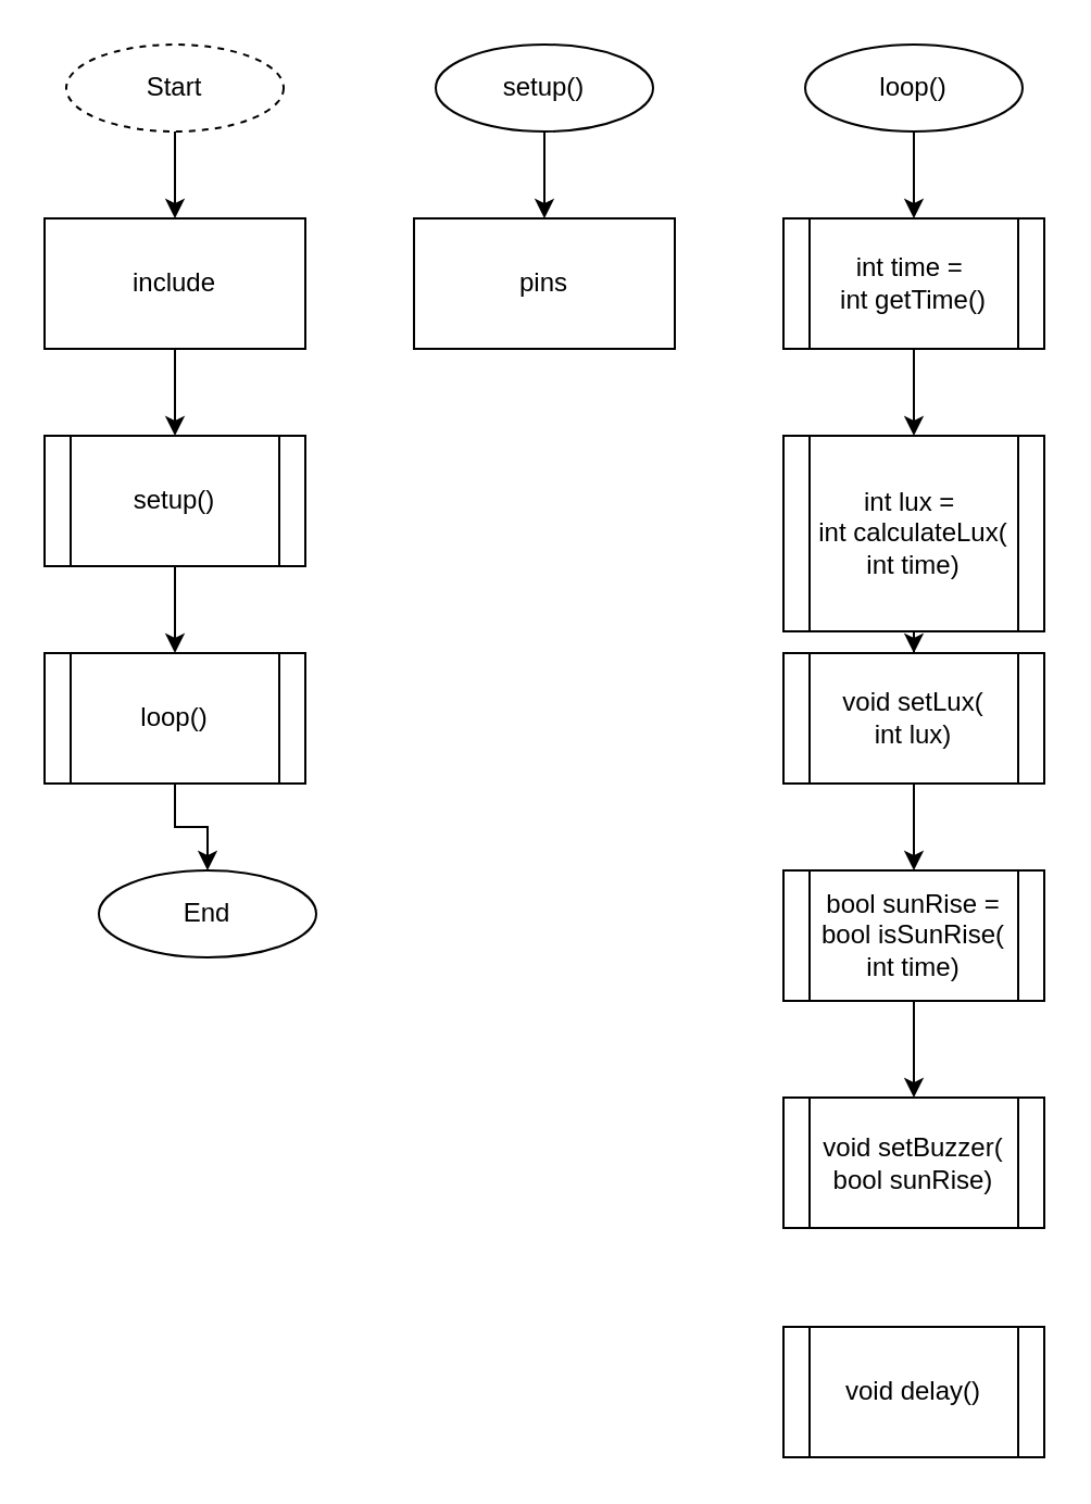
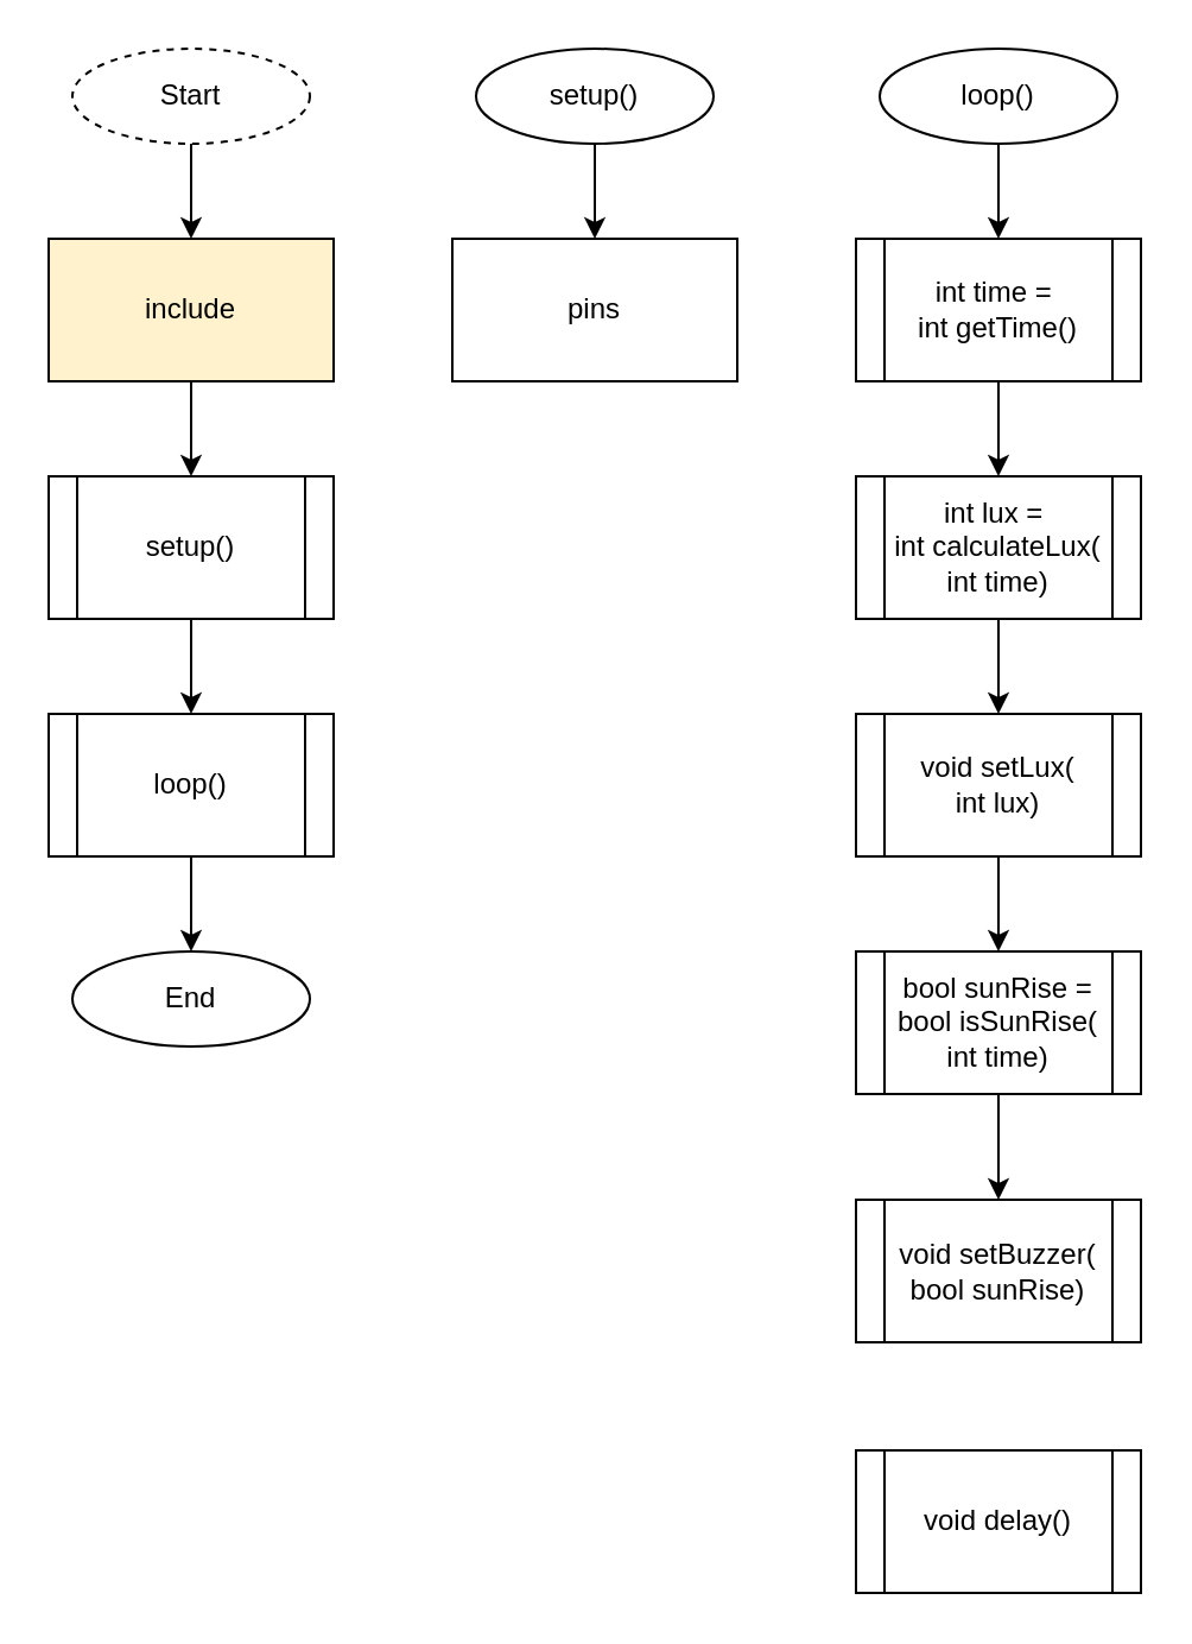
- <mxCell id="24" value="&lt;div&gt;include&lt;/div&gt;" style="rounded=0;whiteSpace=wrap;html=1;" vertex="1" parent="1"><mxGeometry x="20" y="100" width="120" height="60" as="geometry" /></mxCell>
+ <mxCell id="24" value="&lt;div&gt;include&lt;/div&gt;" style="rounded=0;whiteSpace=wrap;html=1;fillColor=#fff2cc;" vertex="1" parent="1"><mxGeometry x="20" y="100" width="120" height="60" as="geometry" /></mxCell>
- <mxCell id="7" value="&lt;div&gt;int lux =&amp;nbsp;&lt;/div&gt;&lt;div&gt;int calculateLux(&lt;/div&gt;&lt;div&gt;int time)&lt;/div&gt;" style="shape=process;whiteSpace=wrap;html=1;backgroundOutline=1;" parent="1" vertex="1"><mxGeometry x="360" y="200" width="120" height="90" as="geometry" /></mxCell>
+ <mxCell id="7" value="&lt;div&gt;int lux =&amp;nbsp;&lt;/div&gt;&lt;div&gt;int calculateLux(&lt;/div&gt;&lt;div&gt;int time)&lt;/div&gt;" style="shape=process;whiteSpace=wrap;html=1;backgroundOutline=1;" parent="1" vertex="1"><mxGeometry x="360" y="200" width="120" height="60" as="geometry" /></mxCell>
- <mxCell id="16" value="End" style="ellipse;whiteSpace=wrap;html=1;" parent="1" vertex="1"><mxGeometry x="45" y="400" width="100" height="40" as="geometry" /></mxCell>
+ <mxCell id="16" value="End" style="ellipse;whiteSpace=wrap;html=1;" parent="1" vertex="1"><mxGeometry x="30" y="400" width="100" height="40" as="geometry" /></mxCell>
